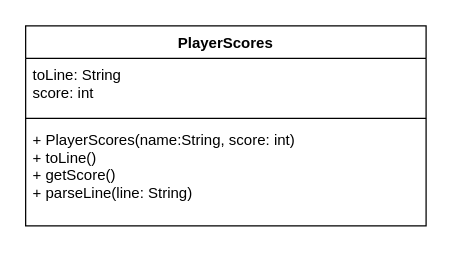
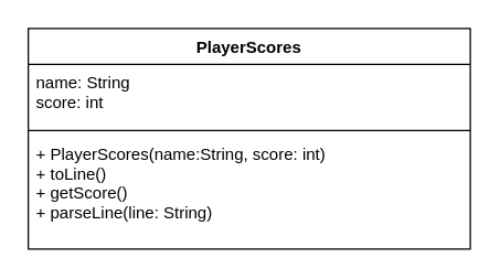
- <mxCell id="3" value="toLine: String&#10;score: int&#10;" style="text;strokeColor=none;fillColor=none;align=left;verticalAlign=top;spacingLeft=4;spacingRight=4;overflow=hidden;rotatable=0;points=[[0,0.5],[1,0.5]];portConstraint=eastwest;" parent="2" vertex="1"><mxGeometry y="26" width="320" height="44" as="geometry" /></mxCell>
+ <mxCell id="3" value="name: String&#10;score: int&#10;" style="text;strokeColor=none;fillColor=none;align=left;verticalAlign=top;spacingLeft=4;spacingRight=4;overflow=hidden;rotatable=0;points=[[0,0.5],[1,0.5]];portConstraint=eastwest;" parent="2" vertex="1"><mxGeometry y="26" width="320" height="44" as="geometry" /></mxCell>
